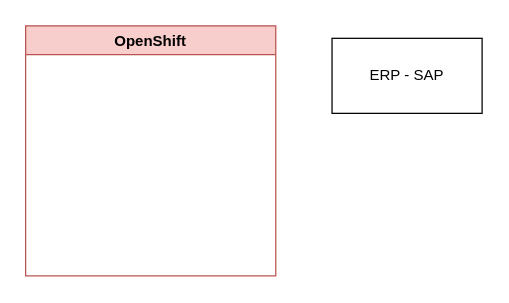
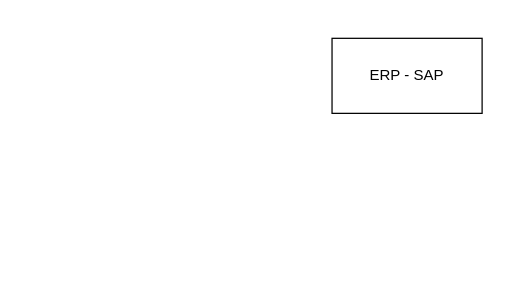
- <mxCell id="2" value="OpenShift" style="swimlane;fillColor=#f8cecc;strokeColor=#b85450;" vertex="1" parent="1"><mxGeometry x="20" y="20" width="200" height="200" as="geometry" /></mxCell>
